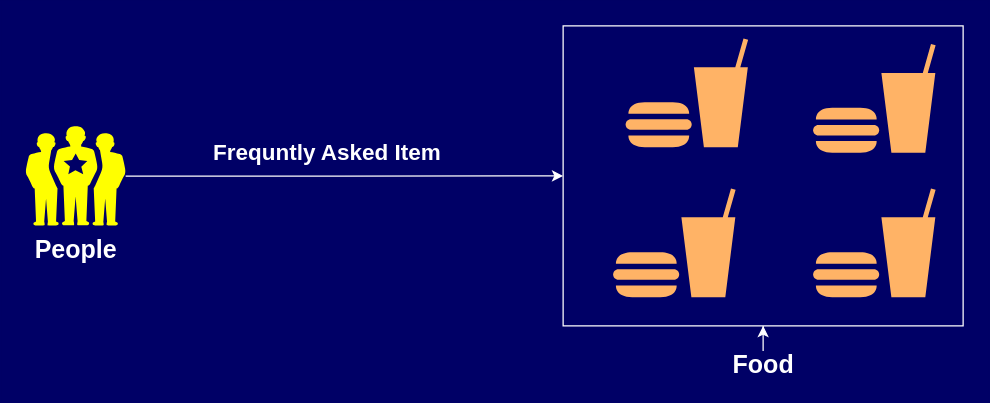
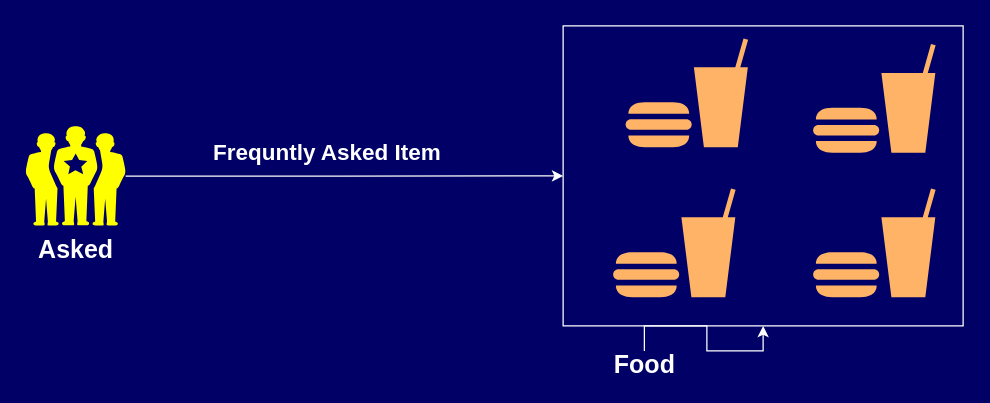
- <mxCell id="8" value="&lt;font color=&quot;#ffffff&quot; size=&quot;1&quot;&gt;&lt;b style=&quot;font-size: 20px&quot;&gt;People&lt;/b&gt;&lt;/font&gt;" style="verticalLabelPosition=bottom;html=1;strokeColor=none;verticalAlign=top;pointerEvents=1;align=center;shape=mxgraph.cisco_safe.people_places_things_icons.icon1;labelBackgroundColor=none;fontColor=#66FFFF;fillColor=#FFFF00;" vertex="1" parent="1"><mxGeometry x="20" y="100.38" width="80" height="79.25" as="geometry" /></mxCell>
+ <mxCell id="8" value="&lt;font color=&quot;#ffffff&quot; size=&quot;1&quot;&gt;&lt;b style=&quot;font-size: 20px&quot;&gt;Asked&lt;/b&gt;&lt;/font&gt;" style="verticalLabelPosition=bottom;html=1;strokeColor=none;verticalAlign=top;pointerEvents=1;align=center;shape=mxgraph.cisco_safe.people_places_things_icons.icon1;labelBackgroundColor=none;fontColor=#66FFFF;fillColor=#FFFF00;" vertex="1" parent="1"><mxGeometry x="20" y="100.38" width="80" height="79.25" as="geometry" /></mxCell>
- <mxCell id="11" value="&lt;font color=&quot;#ffffff&quot;&gt;&lt;span style=&quot;font-size: 20px&quot;&gt;&lt;b&gt;Food&lt;/b&gt;&lt;/span&gt;&lt;/font&gt;" style="text;html=1;resizable=0;autosize=1;align=center;verticalAlign=middle;points=[];fillColor=none;strokeColor=none;rounded=0;labelBackgroundColor=none;fontColor=#66FFFF;" vertex="1" parent="1"><mxGeometry x="580" y="280" width="60" height="20" as="geometry" /></mxCell>
+ <mxCell id="11" value="&lt;font color=&quot;#ffffff&quot;&gt;&lt;span style=&quot;font-size: 20px&quot;&gt;&lt;b&gt;Food&lt;/b&gt;&lt;/span&gt;&lt;/font&gt;" style="text;html=1;resizable=0;autosize=1;align=center;verticalAlign=middle;points=[];fillColor=none;strokeColor=none;rounded=0;labelBackgroundColor=none;fontColor=#66FFFF;" vertex="1" parent="1"><mxGeometry x="485" y="280" width="60" height="20" as="geometry" /></mxCell>
